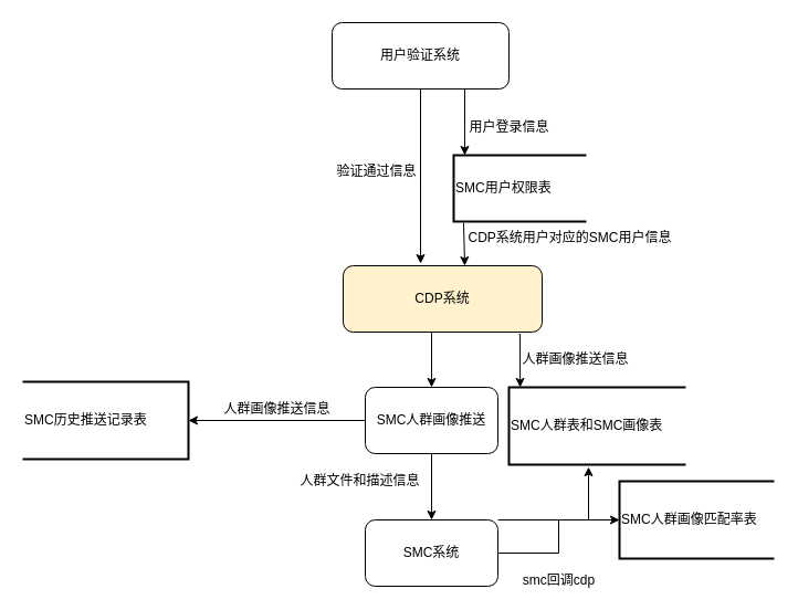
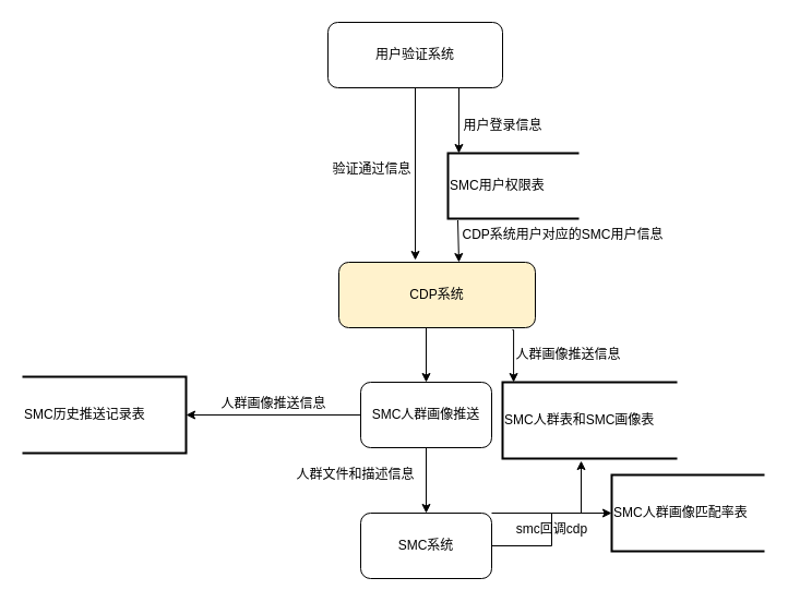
- <mxCell id="23" value="smc回调cdp" style="text;html=1;align=center;verticalAlign=middle;resizable=0;points=[];autosize=1;strokeColor=none;fillColor=none;" vertex="1" parent="1"><mxGeometry x="460" y="510" width="90" height="30" as="geometry" /></mxCell>
+ <mxCell id="23" value="smc回调cdp" style="text;html=1;align=center;verticalAlign=middle;resizable=0;points=[];autosize=1;strokeColor=none;fillColor=none;" vertex="1" parent="1"><mxGeometry x="460" y="470" width="90" height="30" as="geometry" /></mxCell>
